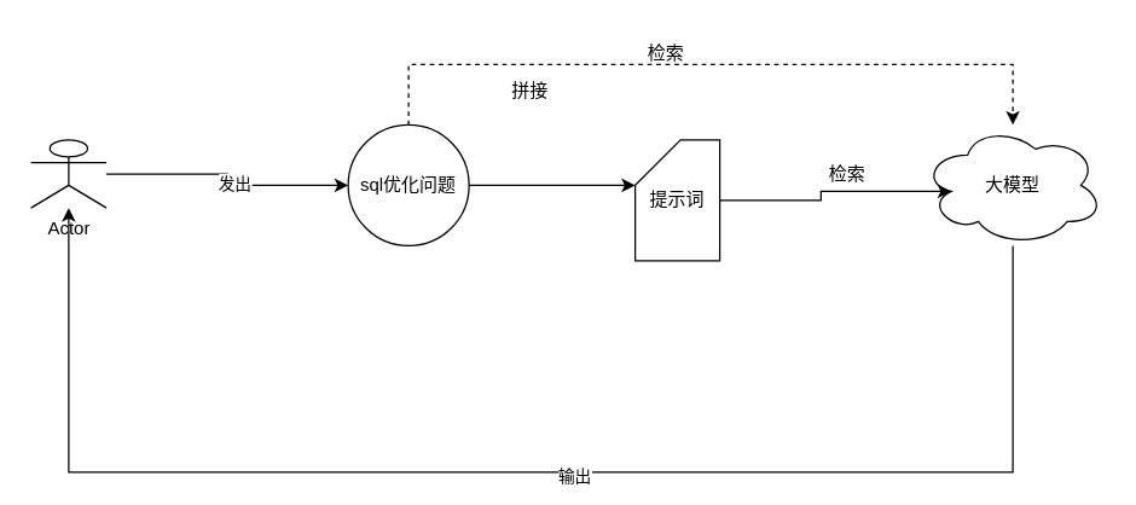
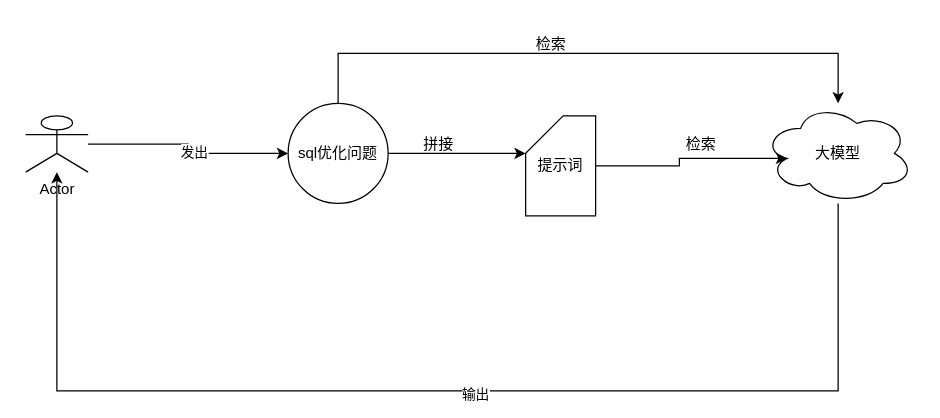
- <mxCell id="5" style="edgeStyle=orthogonalEdgeStyle;rounded=0;orthogonalLoop=1;jettySize=auto;html=1;dashed=1;" edge="1" parent="1" source="6" target="9"><mxGeometry relative="1" as="geometry"><Array as="points"><mxPoint x="270" y="42" /><mxPoint x="670" y="42" /></Array></mxGeometry></mxCell>
+ <mxCell id="5" style="edgeStyle=orthogonalEdgeStyle;rounded=0;orthogonalLoop=1;jettySize=auto;html=1;" edge="1" parent="1" source="6" target="9"><mxGeometry relative="1" as="geometry"><Array as="points"><mxPoint x="270" y="42" /><mxPoint x="670" y="42" /></Array></mxGeometry></mxCell>
- <mxCell id="14" value="拼接" style="text;html=1;align=center;verticalAlign=middle;resizable=0;points=[];autosize=1;strokeColor=none;fillColor=none;" vertex="1" parent="1"><mxGeometry x="325" y="45" width="50" height="30" as="geometry" /></mxCell>
+ <mxCell id="14" value="拼接" style="text;html=1;align=center;verticalAlign=middle;resizable=0;points=[];autosize=1;strokeColor=none;fillColor=none;" vertex="1" parent="1"><mxGeometry x="325" y="100" width="50" height="30" as="geometry" /></mxCell>
